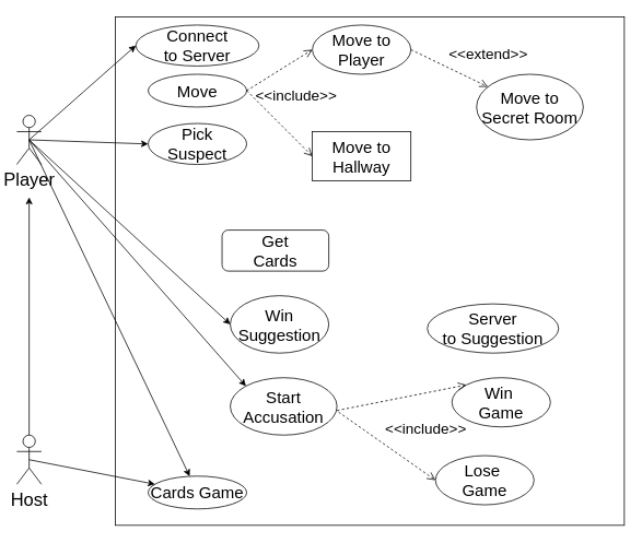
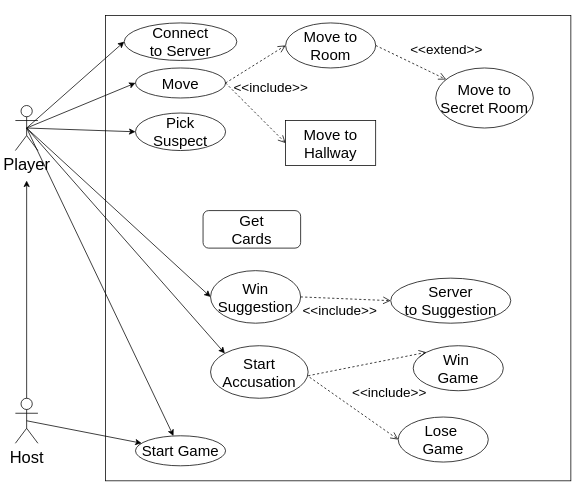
- <mxCell id="14" value="&lt;font style=&quot;font-size: 20px&quot;&gt;Move to&lt;br&gt;Player&lt;br&gt;&lt;/font&gt;" style="ellipse;whiteSpace=wrap;html=1;" vertex="1" parent="1"><mxGeometry x="380" y="30" width="120" height="60" as="geometry" /></mxCell>
+ <mxCell id="14" value="&lt;font style=&quot;font-size: 20px&quot;&gt;Move to&lt;br&gt;Room&lt;br&gt;&lt;/font&gt;" style="ellipse;whiteSpace=wrap;html=1;" vertex="1" parent="1"><mxGeometry x="380" y="30" width="120" height="60" as="geometry" /></mxCell>
+ <mxCell id="10" value="" style="endArrow=classic;html=1;exitX=0.5;exitY=0.5;exitDx=0;exitDy=0;exitPerimeter=0;entryX=0;entryY=0.5;entryDx=0;entryDy=0;" edge="1" parent="1" source="2" target="6"><mxGeometry width="50" height="50" relative="1" as="geometry"><mxPoint x="380" y="520" as="sourcePoint" /><mxPoint x="430" y="470" as="targetPoint" /></mxGeometry></mxCell>
+ <mxCell id="21" value="&lt;font style=&quot;font-size: 18px&quot;&gt;&amp;lt;&amp;lt;include&amp;gt;&amp;gt;&lt;/font&gt;" style="html=1;verticalAlign=bottom;endArrow=open;dashed=1;endSize=8;exitX=1;exitY=0.5;exitDx=0;exitDy=0;entryX=0;entryY=0.5;entryDx=0;entryDy=0;" edge="1" parent="1" source="7" target="20"><mxGeometry x="-0.111" y="-30" relative="1" as="geometry"><mxPoint x="310" y="120" as="sourcePoint" /><mxPoint x="390" y="70" as="targetPoint" /><mxPoint as="offset" /></mxGeometry></mxCell>
- <mxCell id="5" value="&lt;font style=&quot;font-size: 20px&quot;&gt;Cards Game&lt;/font&gt;" style="ellipse;whiteSpace=wrap;html=1;" vertex="1" parent="1"><mxGeometry x="180" y="580" width="120" height="40" as="geometry" /></mxCell>
+ <mxCell id="5" value="&lt;font style=&quot;font-size: 20px&quot;&gt;Start Game&lt;/font&gt;" style="ellipse;whiteSpace=wrap;html=1;" vertex="1" parent="1"><mxGeometry x="180" y="580" width="120" height="40" as="geometry" /></mxCell>
